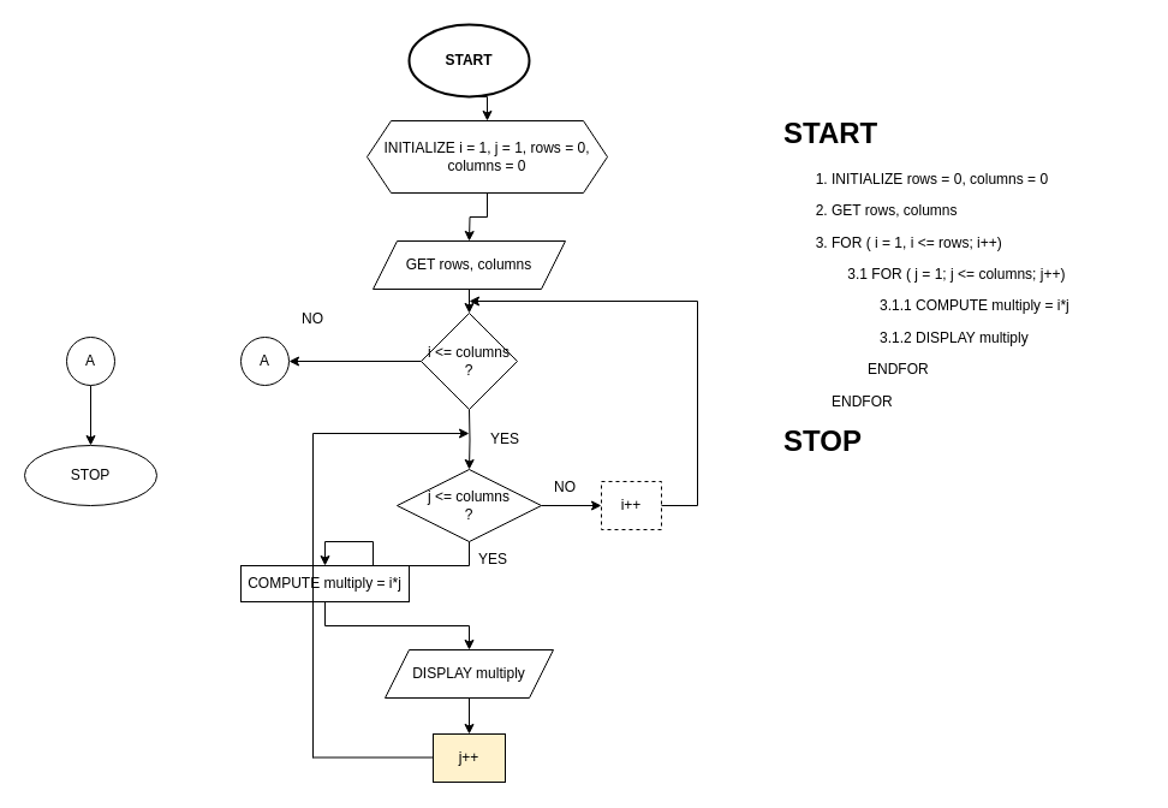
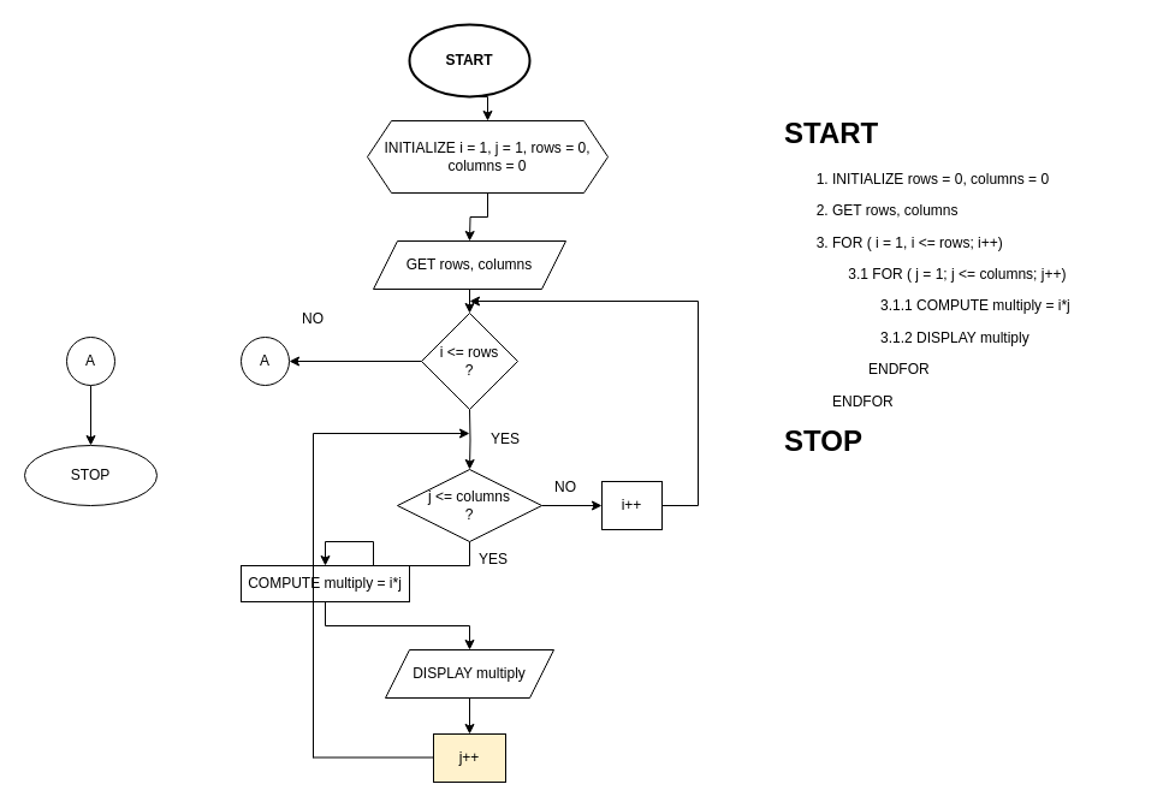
- <mxCell id="7" value="i &amp;lt;= columns&lt;div&gt;?&lt;/div&gt;" style="rhombus;whiteSpace=wrap;html=1;" vertex="1" parent="1"><mxGeometry x="350" y="260" width="80" height="80" as="geometry" /></mxCell>
+ <mxCell id="7" value="i &amp;lt;= rows&lt;div&gt;?&lt;/div&gt;" style="rhombus;whiteSpace=wrap;html=1;" vertex="1" parent="1"><mxGeometry x="350" y="260" width="80" height="80" as="geometry" /></mxCell>
- <mxCell id="23" value="i++" style="rounded=0;whiteSpace=wrap;html=1;dashed=1;" vertex="1" parent="1"><mxGeometry x="500" y="400" width="50" height="40" as="geometry" /></mxCell>
+ <mxCell id="23" value="i++" style="rounded=0;whiteSpace=wrap;html=1;" vertex="1" parent="1"><mxGeometry x="500" y="400" width="50" height="40" as="geometry" /></mxCell>
